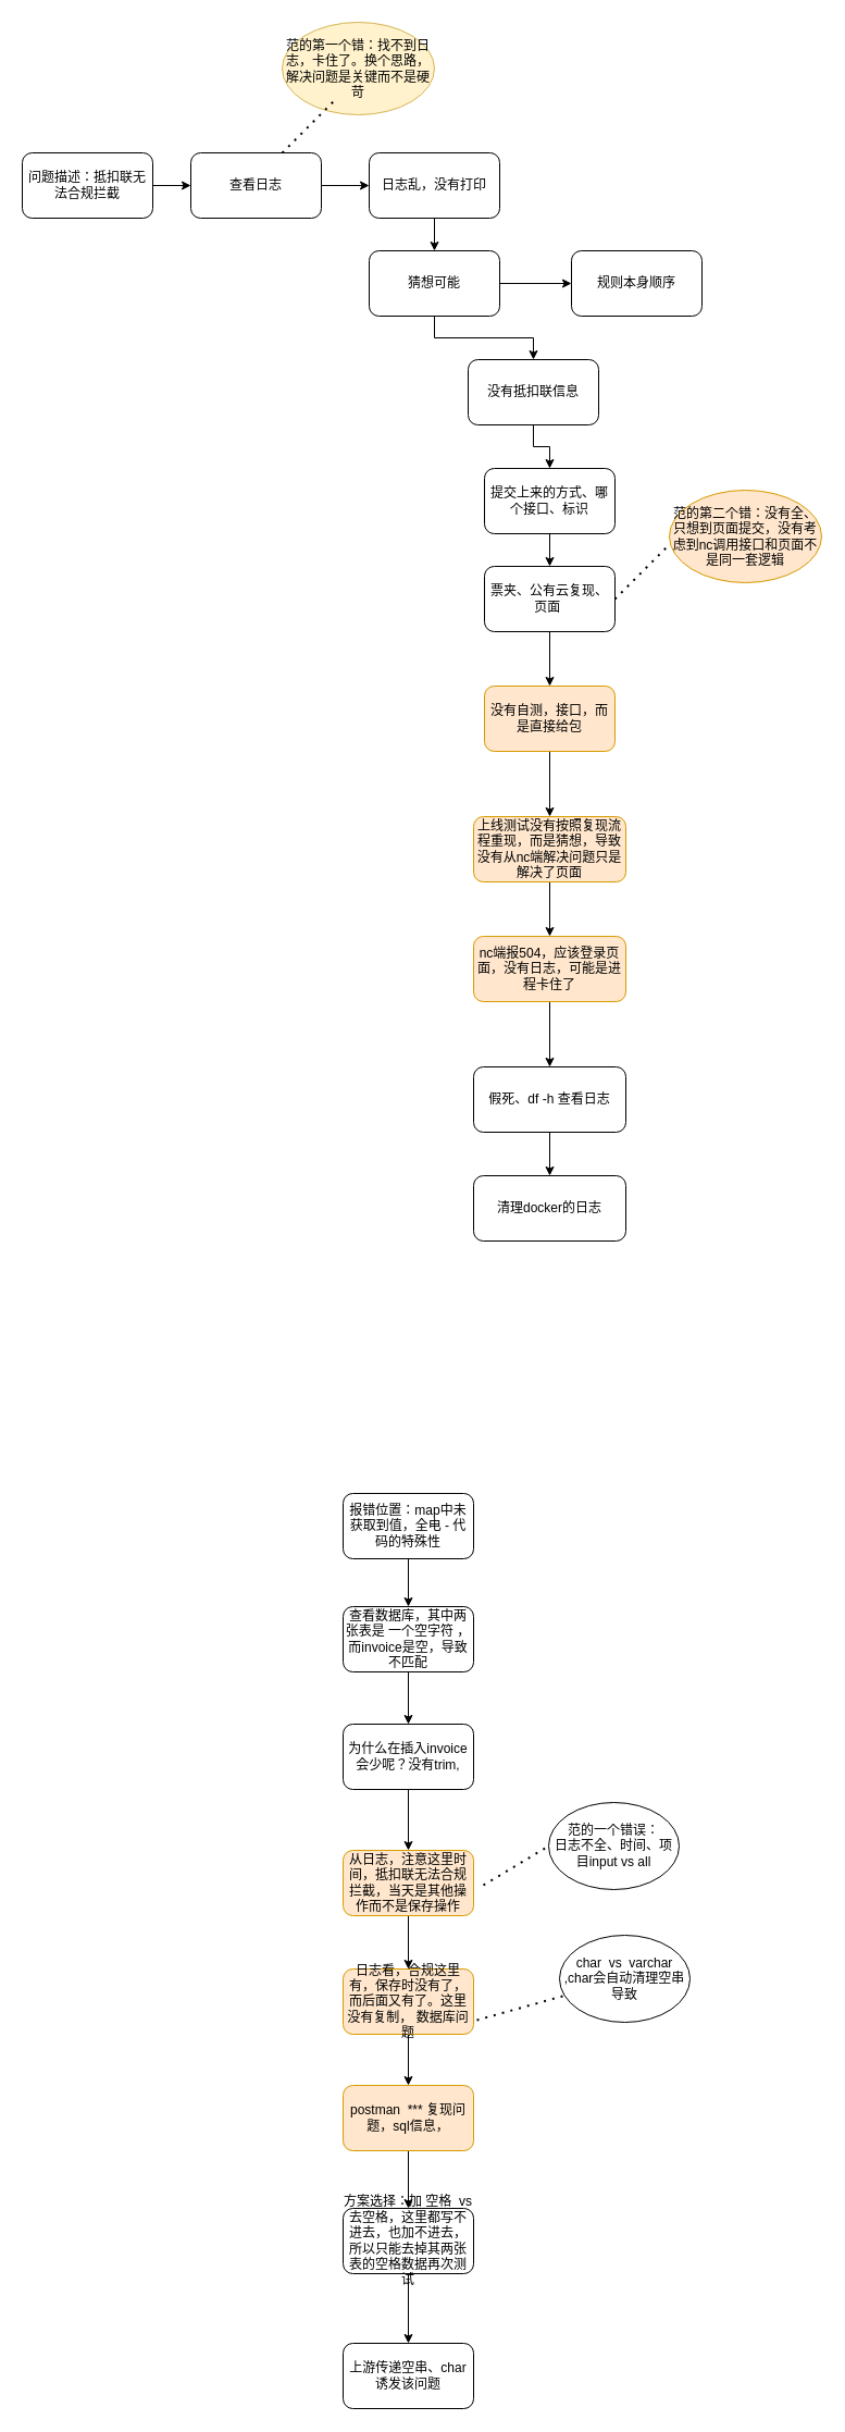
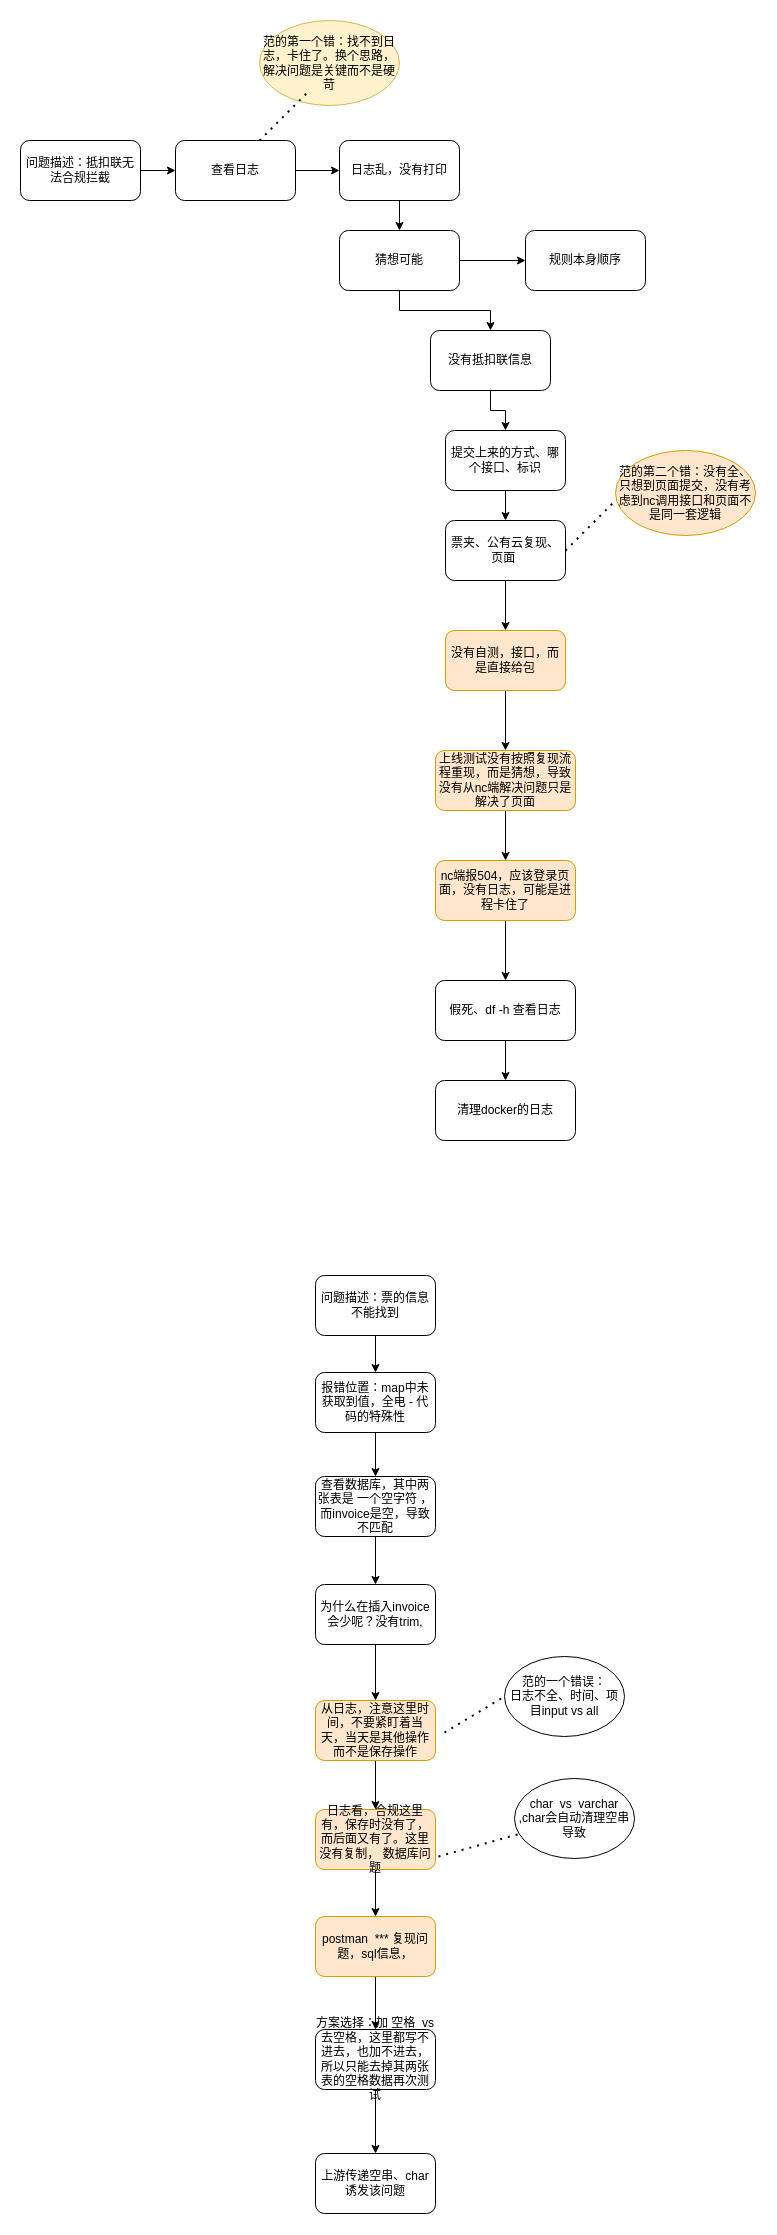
+ <mxCell id="32" value="问题描述：票的信息不能找到" style="rounded=1;whiteSpace=wrap;html=1;" vertex="1" parent="1"><mxGeometry x="315" y="1275" width="120" height="60" as="geometry" /></mxCell>
+ <mxCell id="31" style="edgeStyle=orthogonalEdgeStyle;rounded=0;orthogonalLoop=1;jettySize=auto;html=1;exitX=0.5;exitY=1;exitDx=0;exitDy=0;entryX=0.5;entryY=0;entryDx=0;entryDy=0;" edge="1" parent="1" source="32" target="34"><mxGeometry relative="1" as="geometry" /></mxCell>
- <mxCell id="40" value="从日志，注意这里时间，抵扣联无法合规拦截，当天是其他操作而不是保存操作" style="rounded=1;whiteSpace=wrap;html=1;fillColor=#ffe6cc;strokeColor=#d79b00;" vertex="1" parent="1"><mxGeometry x="315" y="1700" width="120" height="60" as="geometry" /></mxCell>
+ <mxCell id="40" value="从日志，注意这里时间，不要紧盯着当天，当天是其他操作而不是保存操作" style="rounded=1;whiteSpace=wrap;html=1;fillColor=#ffe6cc;strokeColor=#d79b00;" vertex="1" parent="1"><mxGeometry x="315" y="1700" width="120" height="60" as="geometry" /></mxCell>
